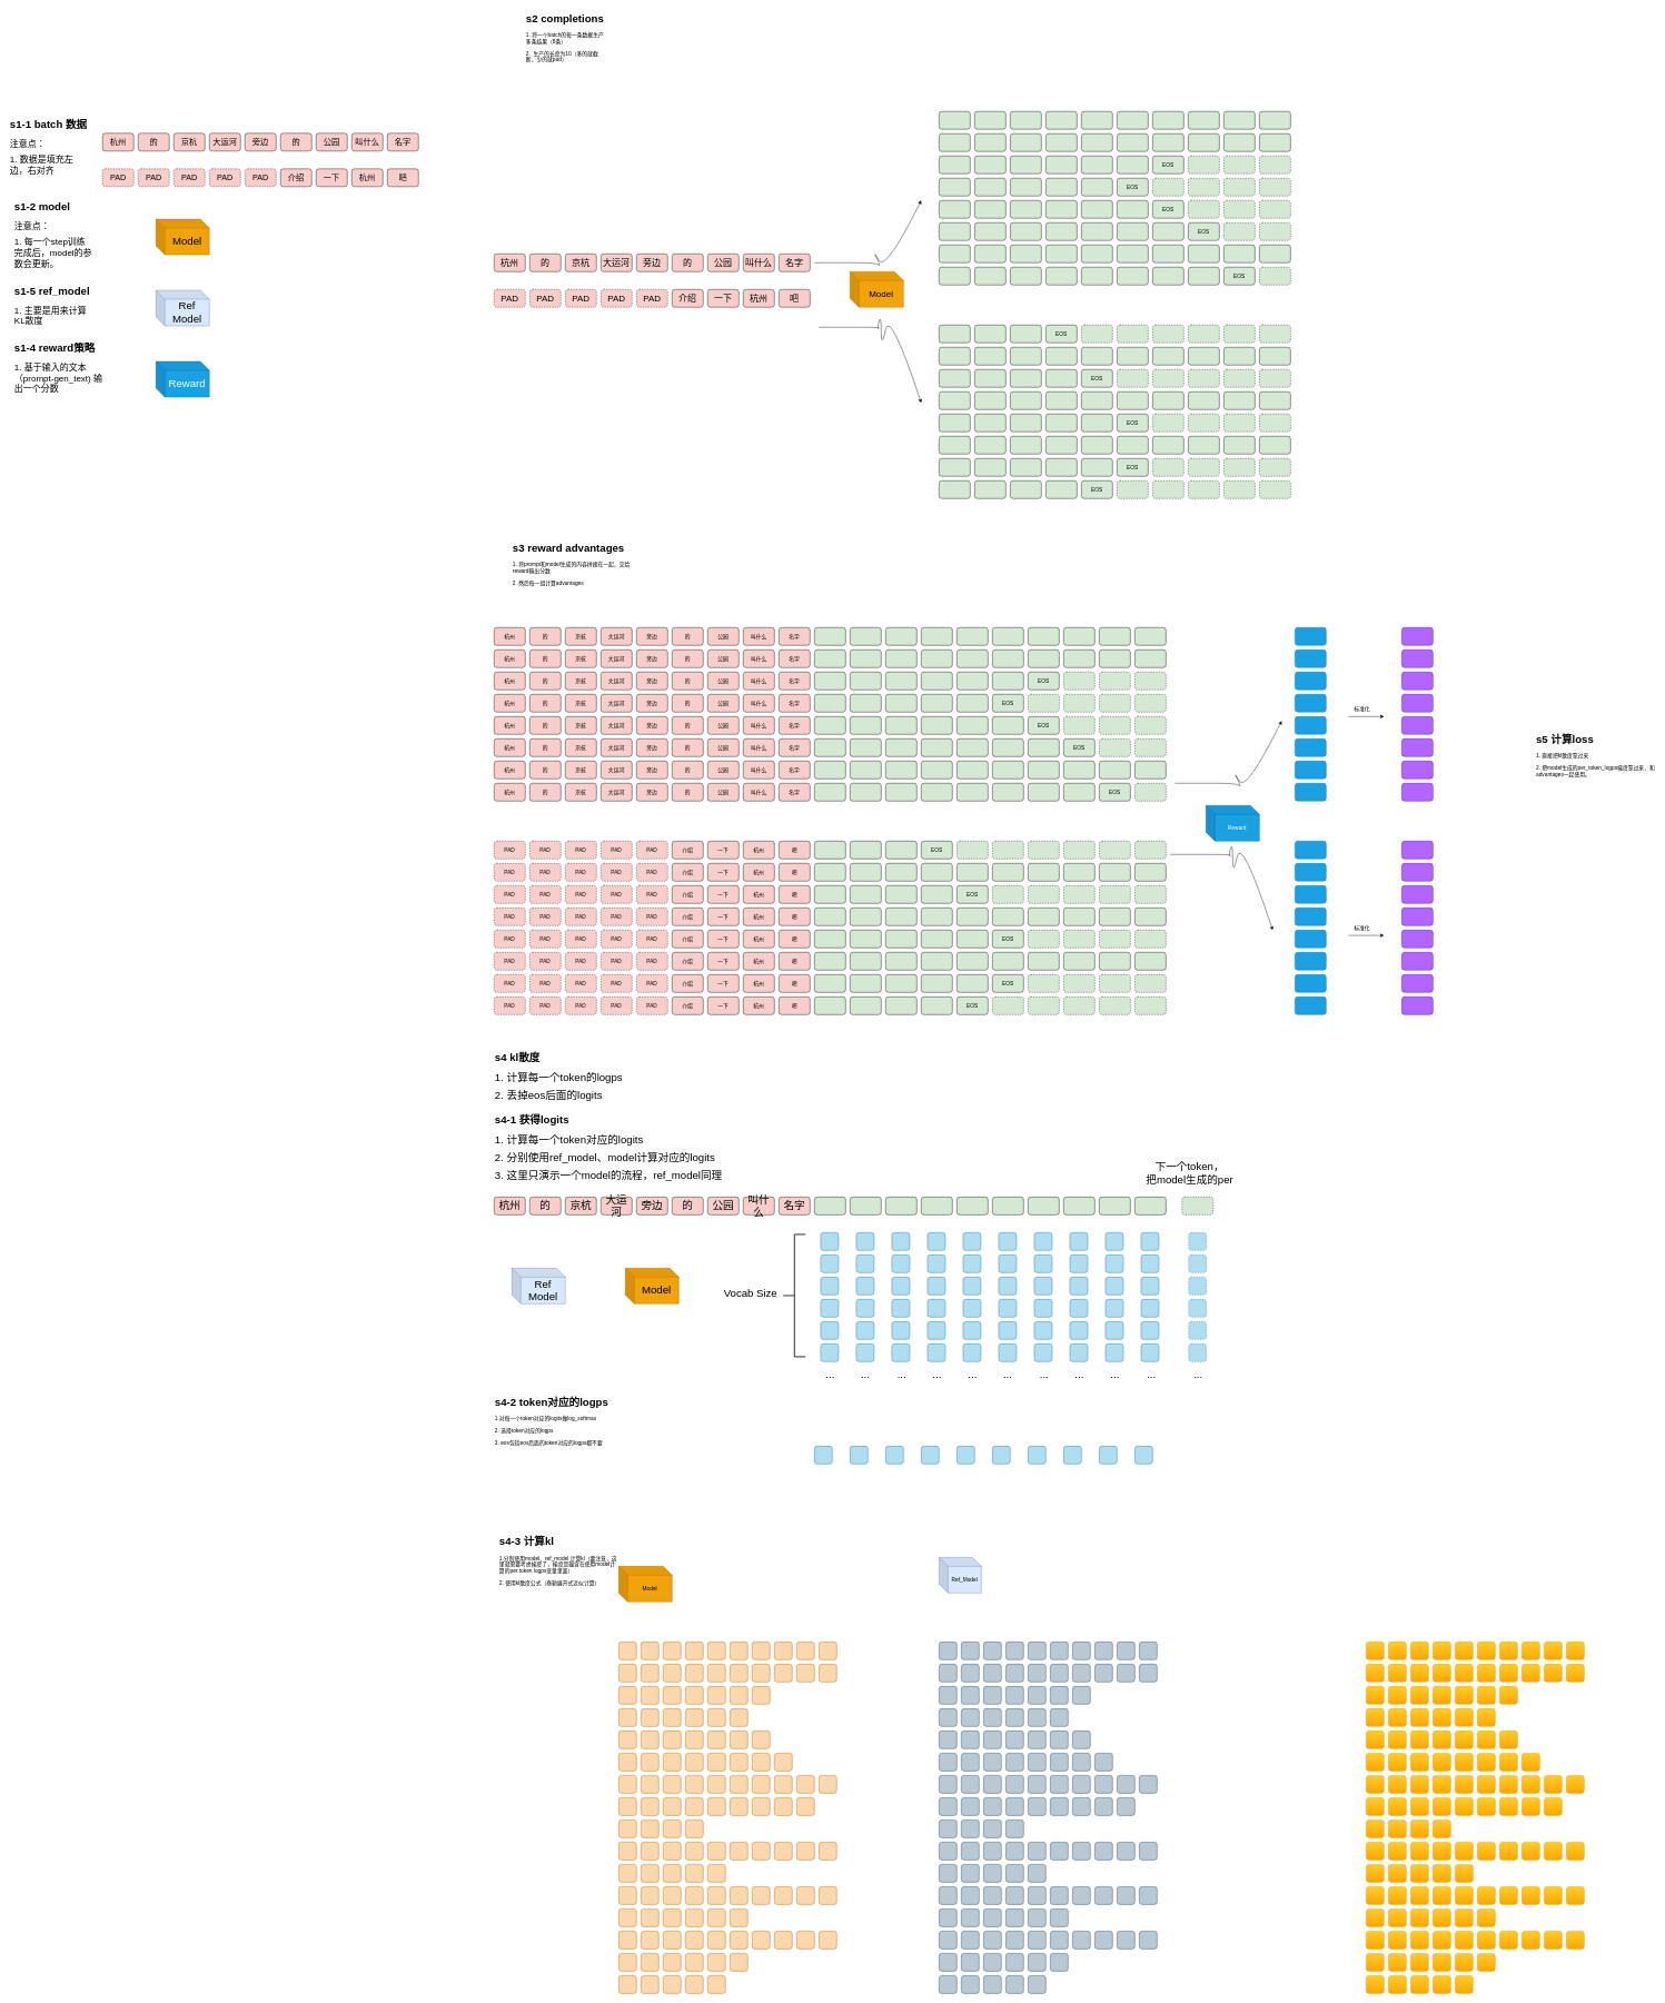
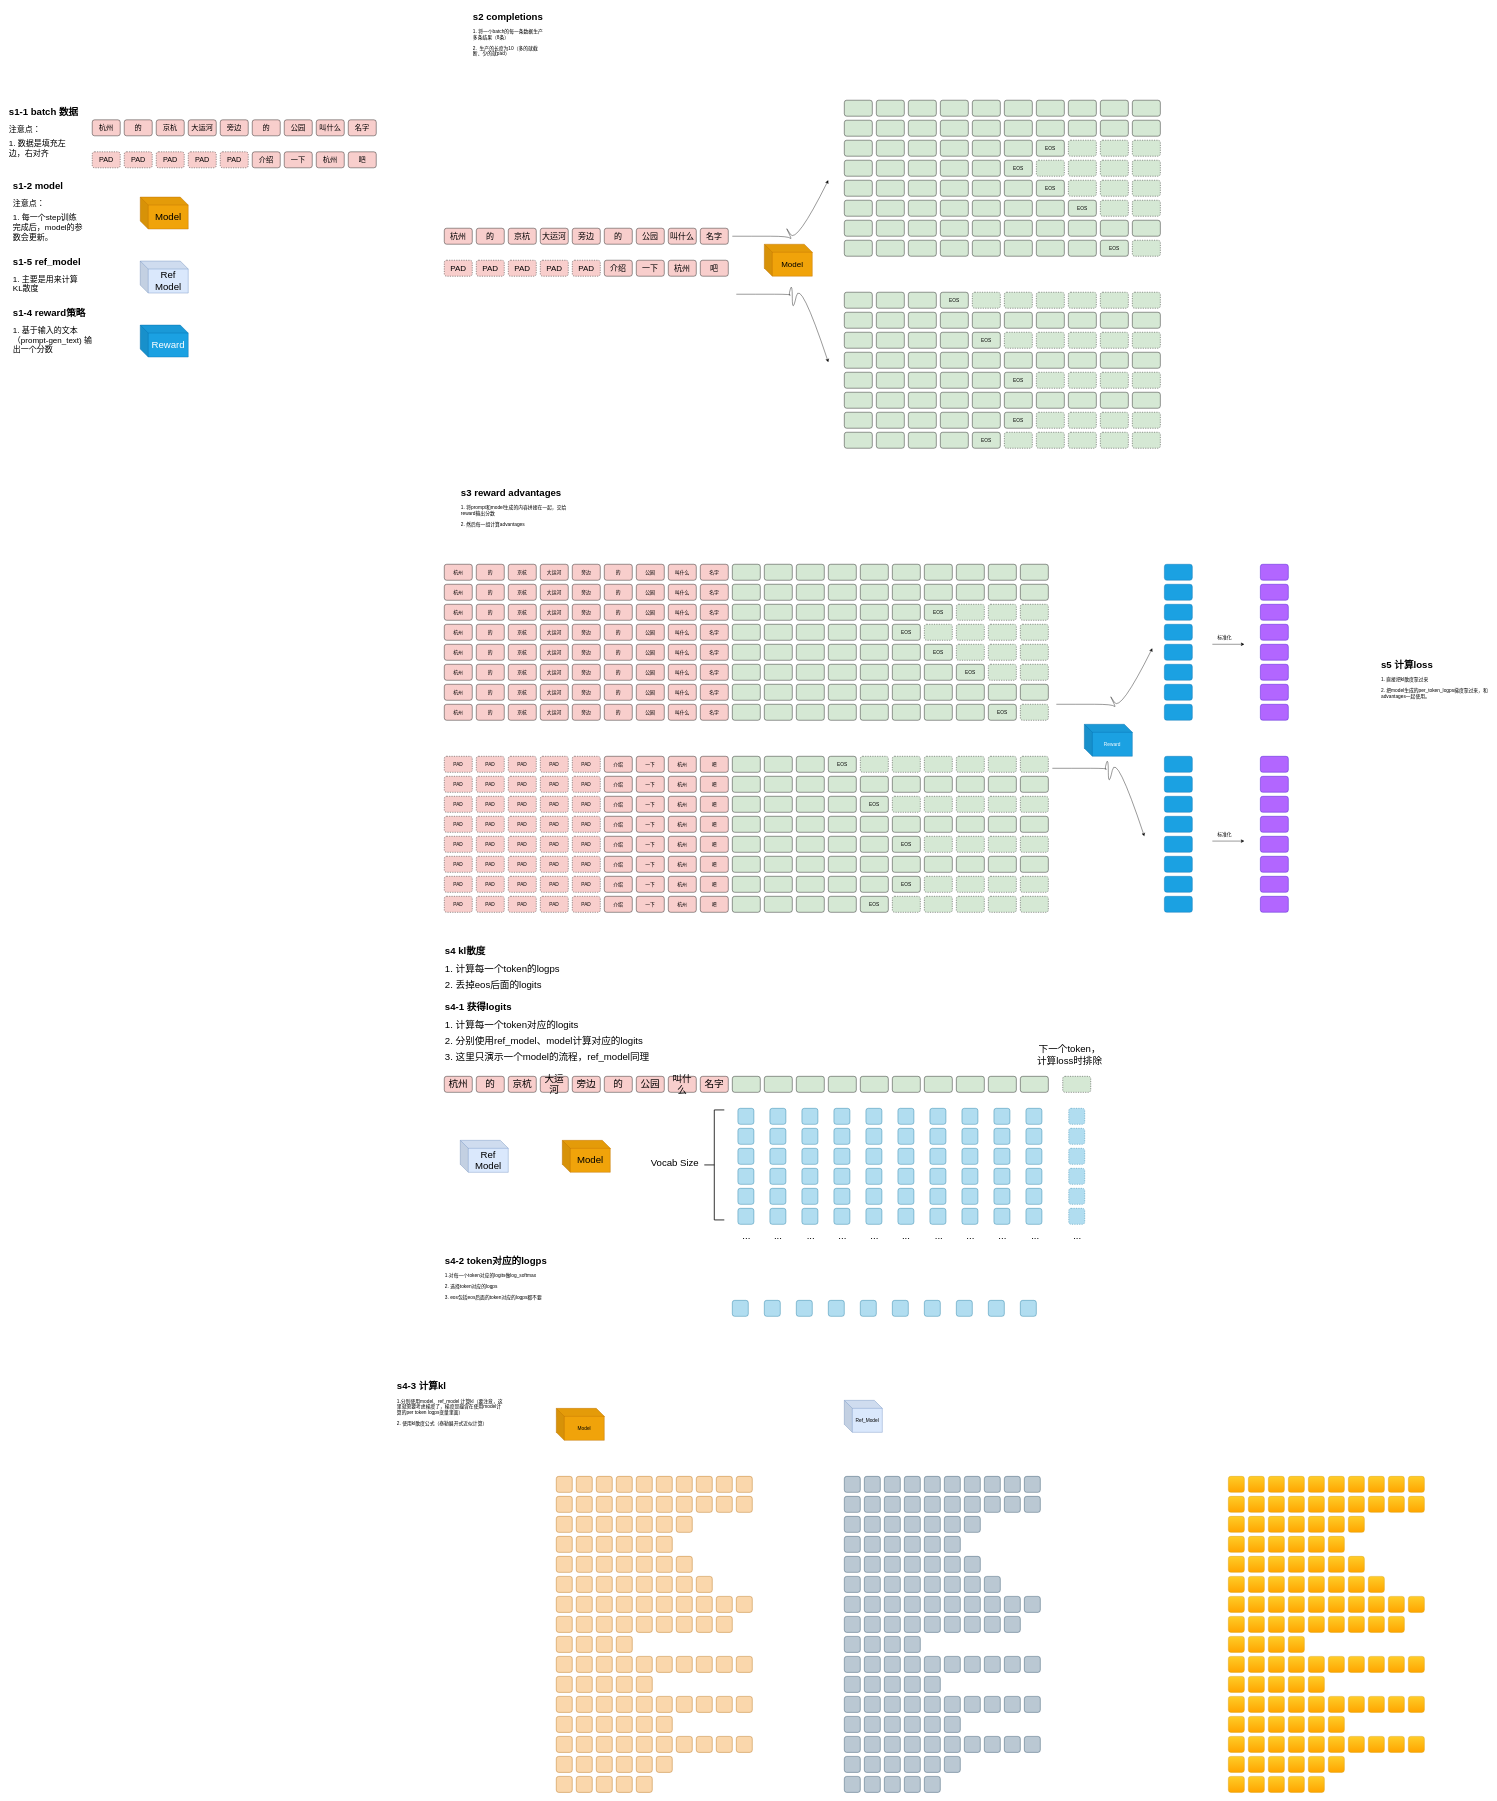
- <mxCell id="1027" value="&lt;font style=&quot;font-size: 24px;&quot;&gt;下一个token，&lt;/font&gt;&lt;div&gt;&lt;font style=&quot;font-size: 24px;&quot;&gt;把model生成的per&lt;/font&gt;&lt;/div&gt;" style="text;html=1;align=center;verticalAlign=middle;resizable=0;points=[];autosize=1;strokeColor=none;fillColor=none;" vertex="1" parent="1"><mxGeometry x="2582" y="2601" width="181" height="70" as="geometry" /></mxCell>
+ <mxCell id="1027" value="&lt;font style=&quot;font-size: 24px;&quot;&gt;下一个token，&lt;/font&gt;&lt;div&gt;&lt;font style=&quot;font-size: 24px;&quot;&gt;计算loss时排除&lt;/font&gt;&lt;/div&gt;" style="text;html=1;align=center;verticalAlign=middle;resizable=0;points=[];autosize=1;strokeColor=none;fillColor=none;" vertex="1" parent="1"><mxGeometry x="2582" y="2601" width="181" height="70" as="geometry" /></mxCell>
- <mxCell id="654" value="&lt;h1 style=&quot;margin-top: 0px;&quot;&gt;s4-3 计算kl&lt;/h1&gt;&lt;p&gt;1.分别使用model、ref_model 计算kl（要注意，这里就需要考虑梯度了，梯度是蕴含在使用model计算的per token logps变量里面）&lt;br&gt;&lt;/p&gt;&lt;p&gt;2. 使用kl散度公式（泰勒展开式近似计算）&lt;/p&gt;" style="text;html=1;whiteSpace=wrap;overflow=hidden;rounded=0;" parent="1" vertex="1"><mxGeometry x="1120" y="3443" width="270" height="130" as="geometry" /></mxCell>
+ <mxCell id="654" value="&lt;h1 style=&quot;margin-top: 0px;&quot;&gt;s4-3 计算kl&lt;/h1&gt;&lt;p&gt;1.分别使用model、ref_model 计算kl（要注意，这里就需要考虑梯度了，梯度是蕴含在使用model计算的per token logps变量里面）&lt;br&gt;&lt;/p&gt;&lt;p&gt;2. 使用kl散度公式（泰勒展开式近似计算）&lt;/p&gt;" style="text;html=1;whiteSpace=wrap;overflow=hidden;rounded=0;" parent="1" vertex="1"><mxGeometry x="990" y="3443" width="270" height="130" as="geometry" /></mxCell>
